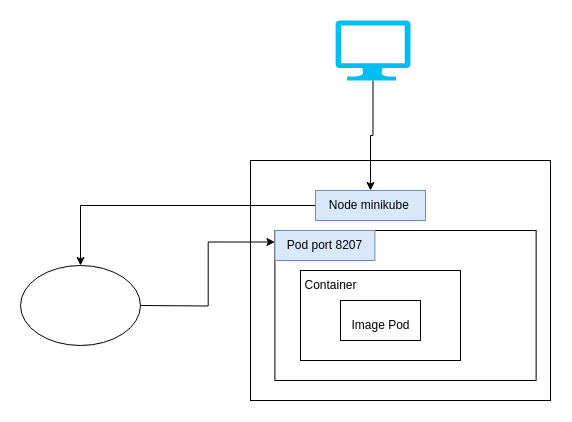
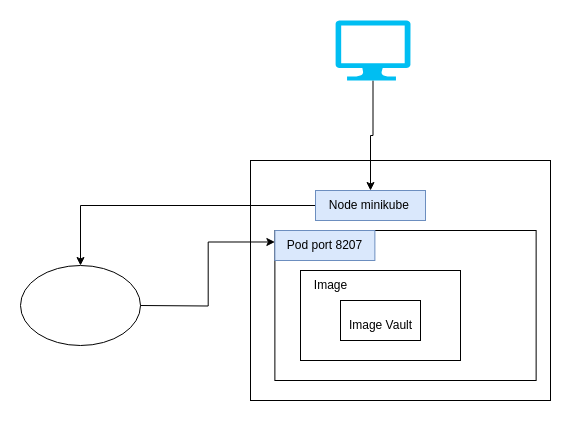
- <mxCell id="7" value="Container&lt;br&gt;" style="text;html=1;resizable=0;autosize=1;align=center;verticalAlign=middle;points=[];fillColor=none;strokeColor=none;rounded=0;labelBackgroundColor=none;" vertex="1" parent="1"><mxGeometry x="290" y="270" width="80" height="30" as="geometry" /></mxCell>
+ <mxCell id="7" value="Image&lt;br&gt;" style="text;html=1;resizable=0;autosize=1;align=center;verticalAlign=middle;points=[];fillColor=none;strokeColor=none;rounded=0;labelBackgroundColor=none;" vertex="1" parent="1"><mxGeometry x="290" y="270" width="80" height="30" as="geometry" /></mxCell>
- <mxCell id="6" value="Image Pod" style="text;html=1;resizable=0;autosize=1;align=center;verticalAlign=middle;points=[];fillColor=none;strokeColor=none;rounded=0;" vertex="1" parent="1"><mxGeometry x="335" y="310" width="90" height="30" as="geometry" /></mxCell>
+ <mxCell id="6" value="Image Vault" style="text;html=1;resizable=0;autosize=1;align=center;verticalAlign=middle;points=[];fillColor=none;strokeColor=none;rounded=0;" vertex="1" parent="1"><mxGeometry x="335" y="310" width="90" height="30" as="geometry" /></mxCell>
